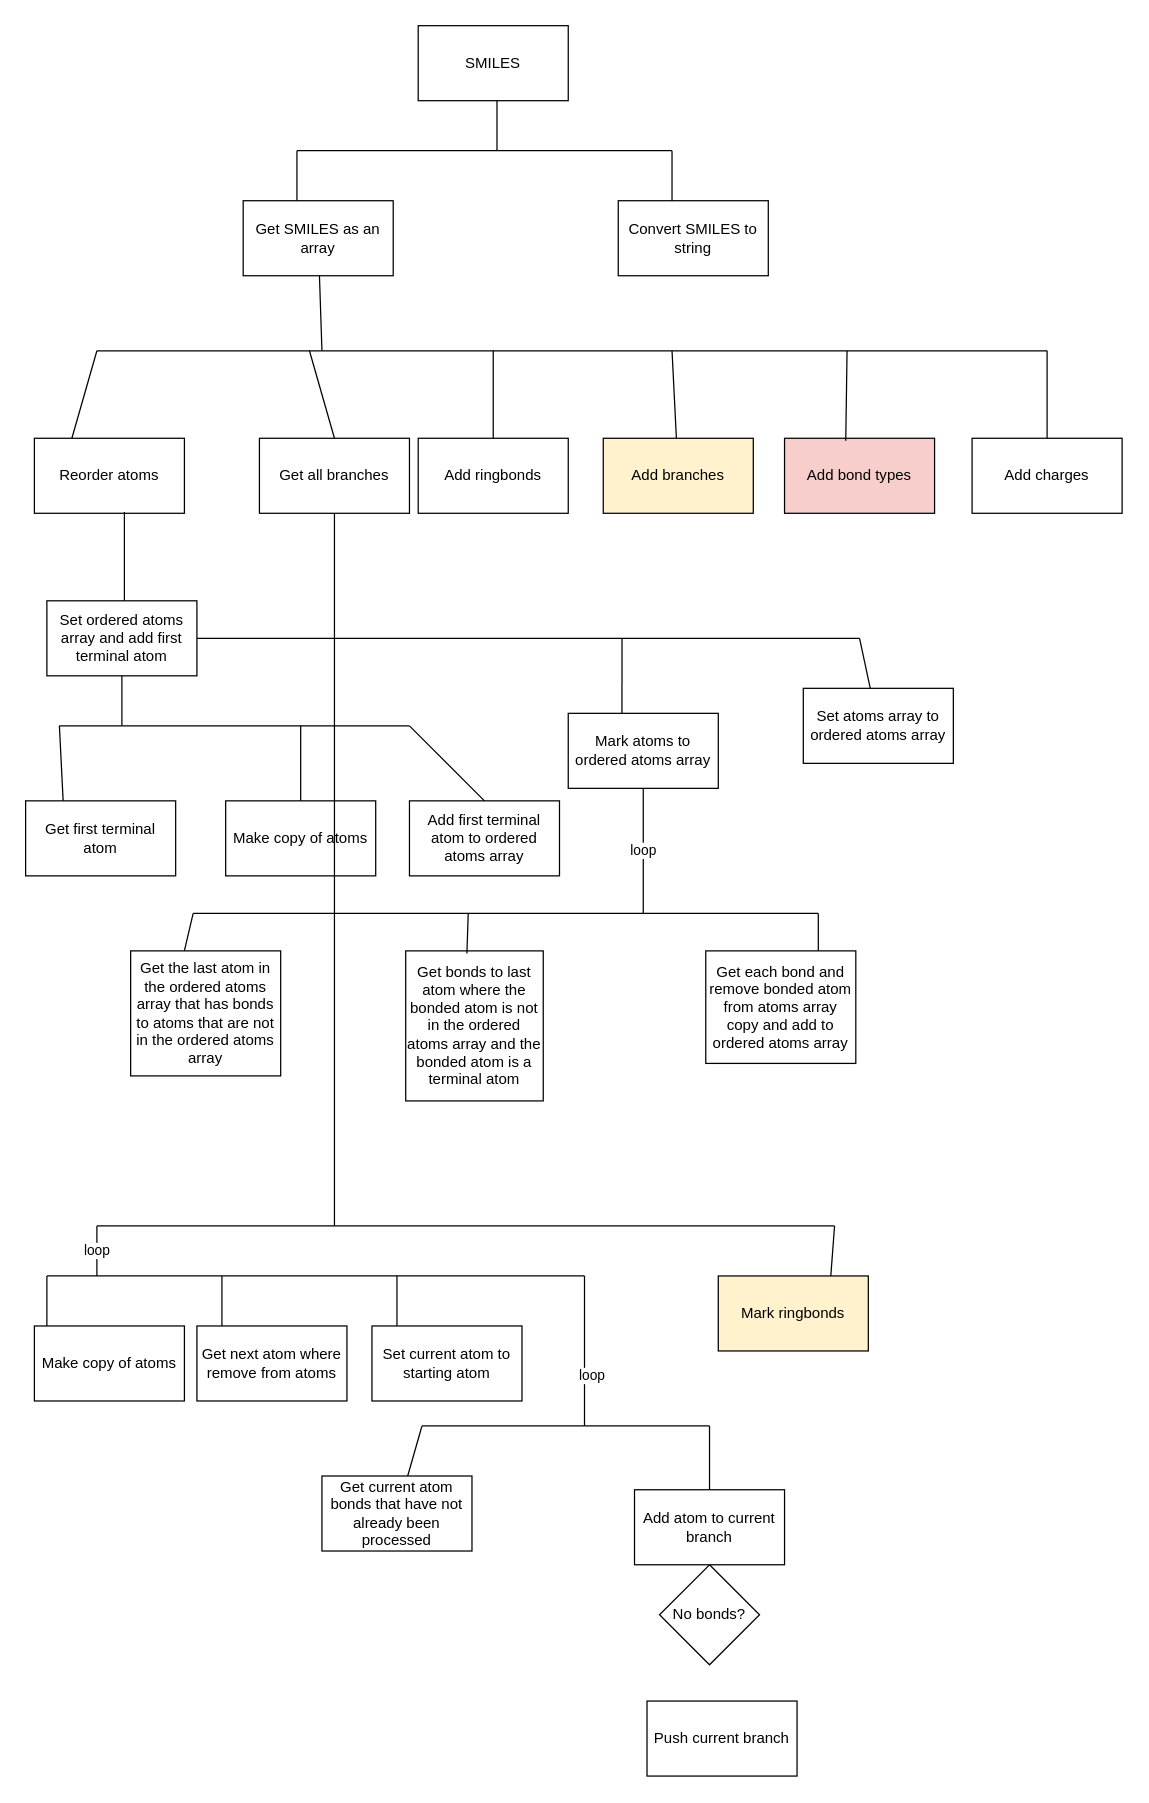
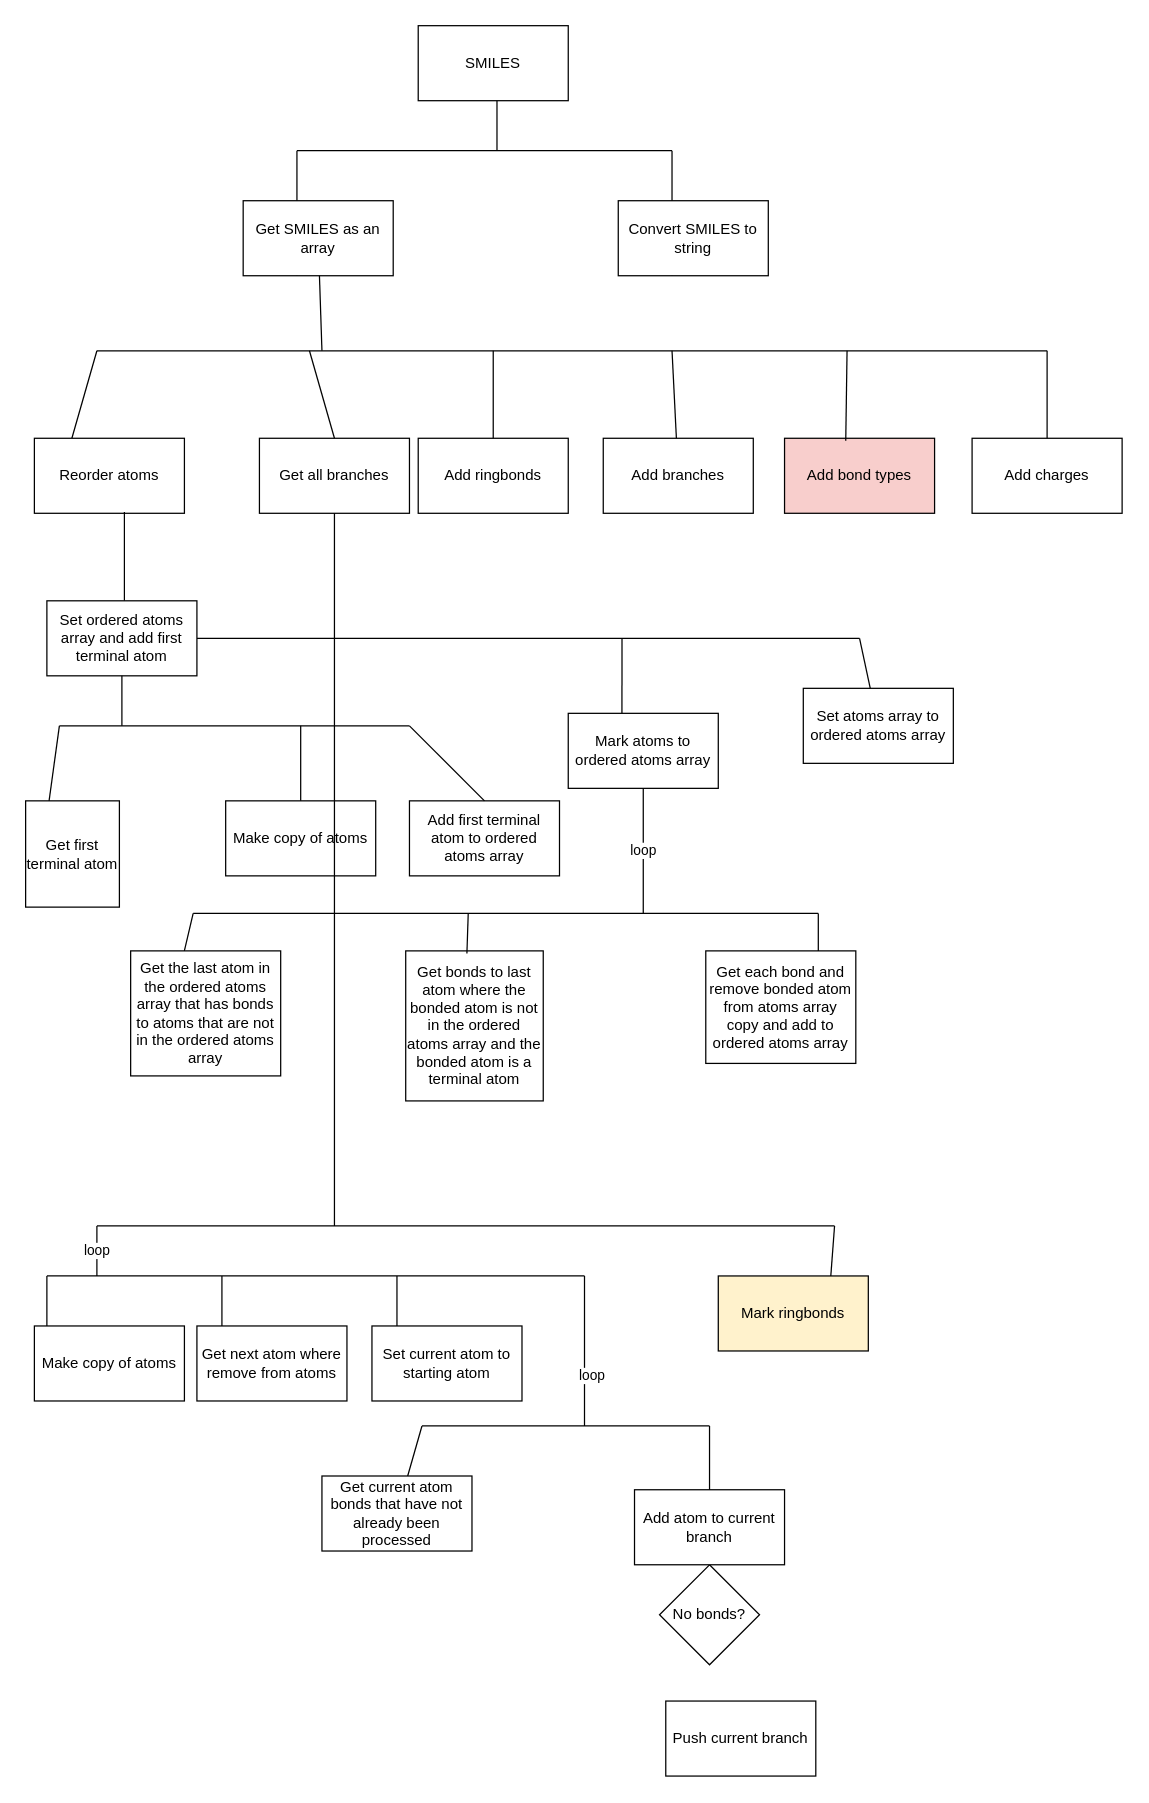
- <mxCell id="17" value="Add branches" style="rounded=0;whiteSpace=wrap;html=1;fillColor=#fff2cc;" parent="1" vertex="1"><mxGeometry x="482" y="350" width="120" height="60" as="geometry" /></mxCell>
+ <mxCell id="17" value="Add branches" style="rounded=0;whiteSpace=wrap;html=1;" parent="1" vertex="1"><mxGeometry x="482" y="350" width="120" height="60" as="geometry" /></mxCell>
- <mxCell id="23" value="Get first terminal atom" style="rounded=0;whiteSpace=wrap;html=1;" parent="1" vertex="1"><mxGeometry x="20" y="640" width="120" height="60" as="geometry" /></mxCell>
+ <mxCell id="23" value="Get first terminal atom" style="rounded=0;whiteSpace=wrap;html=1;" parent="1" vertex="1"><mxGeometry x="20" y="640" width="75" height="85" as="geometry" /></mxCell>
- <mxCell id="62" value="Push current branch" style="rounded=0;whiteSpace=wrap;html=1;" vertex="1" parent="1"><mxGeometry x="517" y="1360" width="120" height="60" as="geometry" /></mxCell>
+ <mxCell id="62" value="Push current branch" style="rounded=0;whiteSpace=wrap;html=1;" vertex="1" parent="1"><mxGeometry x="532" y="1360" width="120" height="60" as="geometry" /></mxCell>
